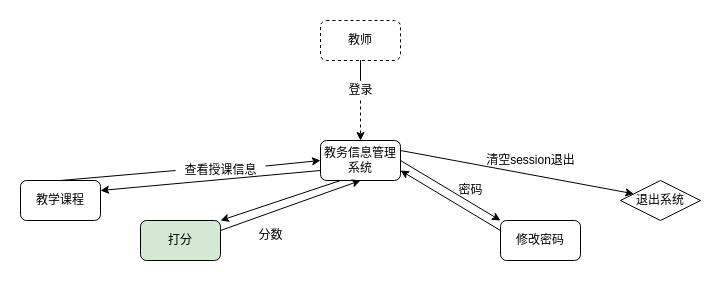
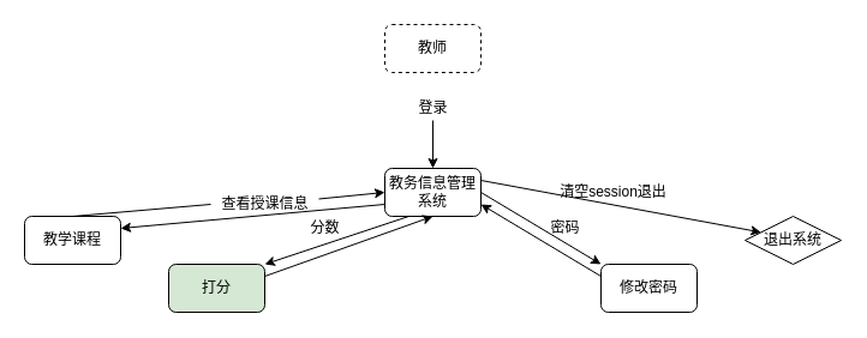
- <mxCell id="10" value="" style="edgeStyle=orthogonalEdgeStyle;rounded=0;orthogonalLoop=1;jettySize=auto;html=1;exitX=0.5;exitY=1;exitDx=0;exitDy=0;endArrow=none;" edge="1" parent="1" source="3" target="9"><mxGeometry relative="1" as="geometry"><mxPoint x="360" y="60" as="sourcePoint" /><mxPoint x="360" y="140" as="targetPoint" /></mxGeometry></mxCell>
- <mxCell id="2" style="edgeStyle=orthogonalEdgeStyle;rounded=0;orthogonalLoop=1;jettySize=auto;html=1;exitX=0.5;exitY=1;exitDx=0;exitDy=0;startArrow=none;dashed=1;" edge="1" parent="1" source="9" target="4"><mxGeometry relative="1" as="geometry" /></mxCell>
+ <mxCell id="2" style="edgeStyle=orthogonalEdgeStyle;rounded=0;orthogonalLoop=1;jettySize=auto;html=1;exitX=0.5;exitY=1;exitDx=0;exitDy=0;startArrow=none;" edge="1" parent="1" source="9" target="4"><mxGeometry relative="1" as="geometry" /></mxCell>
- <mxCell id="22" value="清空session退出" style="text;html=1;align=center;verticalAlign=middle;resizable=0;points=[];autosize=1;strokeColor=none;fillColor=none;" vertex="1" parent="1"><mxGeometry x="480" y="150" width="100" height="20" as="geometry" /></mxCell>
+ <mxCell id="22" value="清空session退出" style="text;html=1;align=center;verticalAlign=middle;resizable=0;points=[];autosize=1;strokeColor=none;fillColor=none;" vertex="1" parent="1"><mxGeometry x="460" y="150" width="100" height="20" as="geometry" /></mxCell>
- <mxCell id="17" value="分数" style="text;html=1;align=center;verticalAlign=middle;resizable=0;points=[];autosize=1;strokeColor=none;fillColor=none;" vertex="1" parent="1"><mxGeometry x="250" y="225" width="40" height="20" as="geometry" /></mxCell>
+ <mxCell id="17" value="分数" style="text;html=1;align=center;verticalAlign=middle;resizable=0;points=[];autosize=1;strokeColor=none;fillColor=none;" vertex="1" parent="1"><mxGeometry x="250" y="180" width="40" height="20" as="geometry" /></mxCell>
